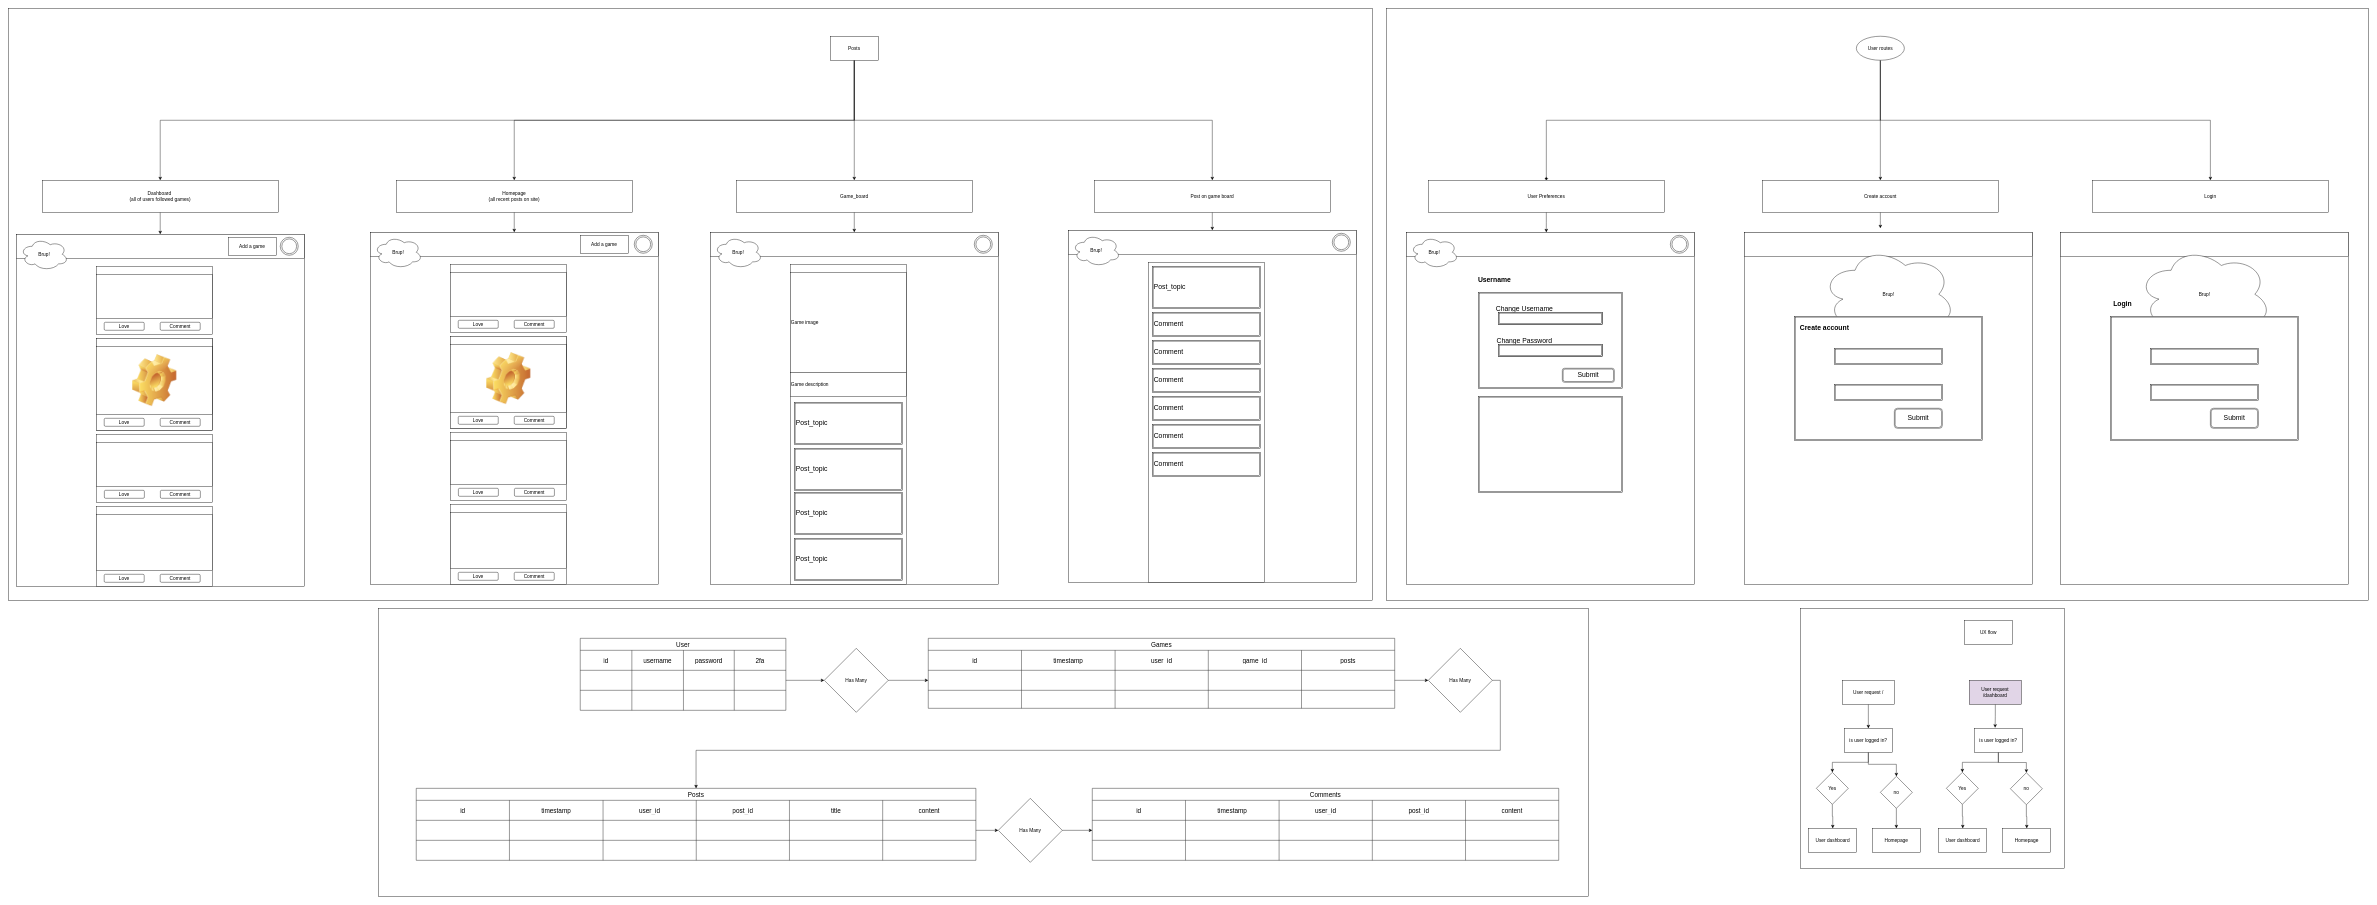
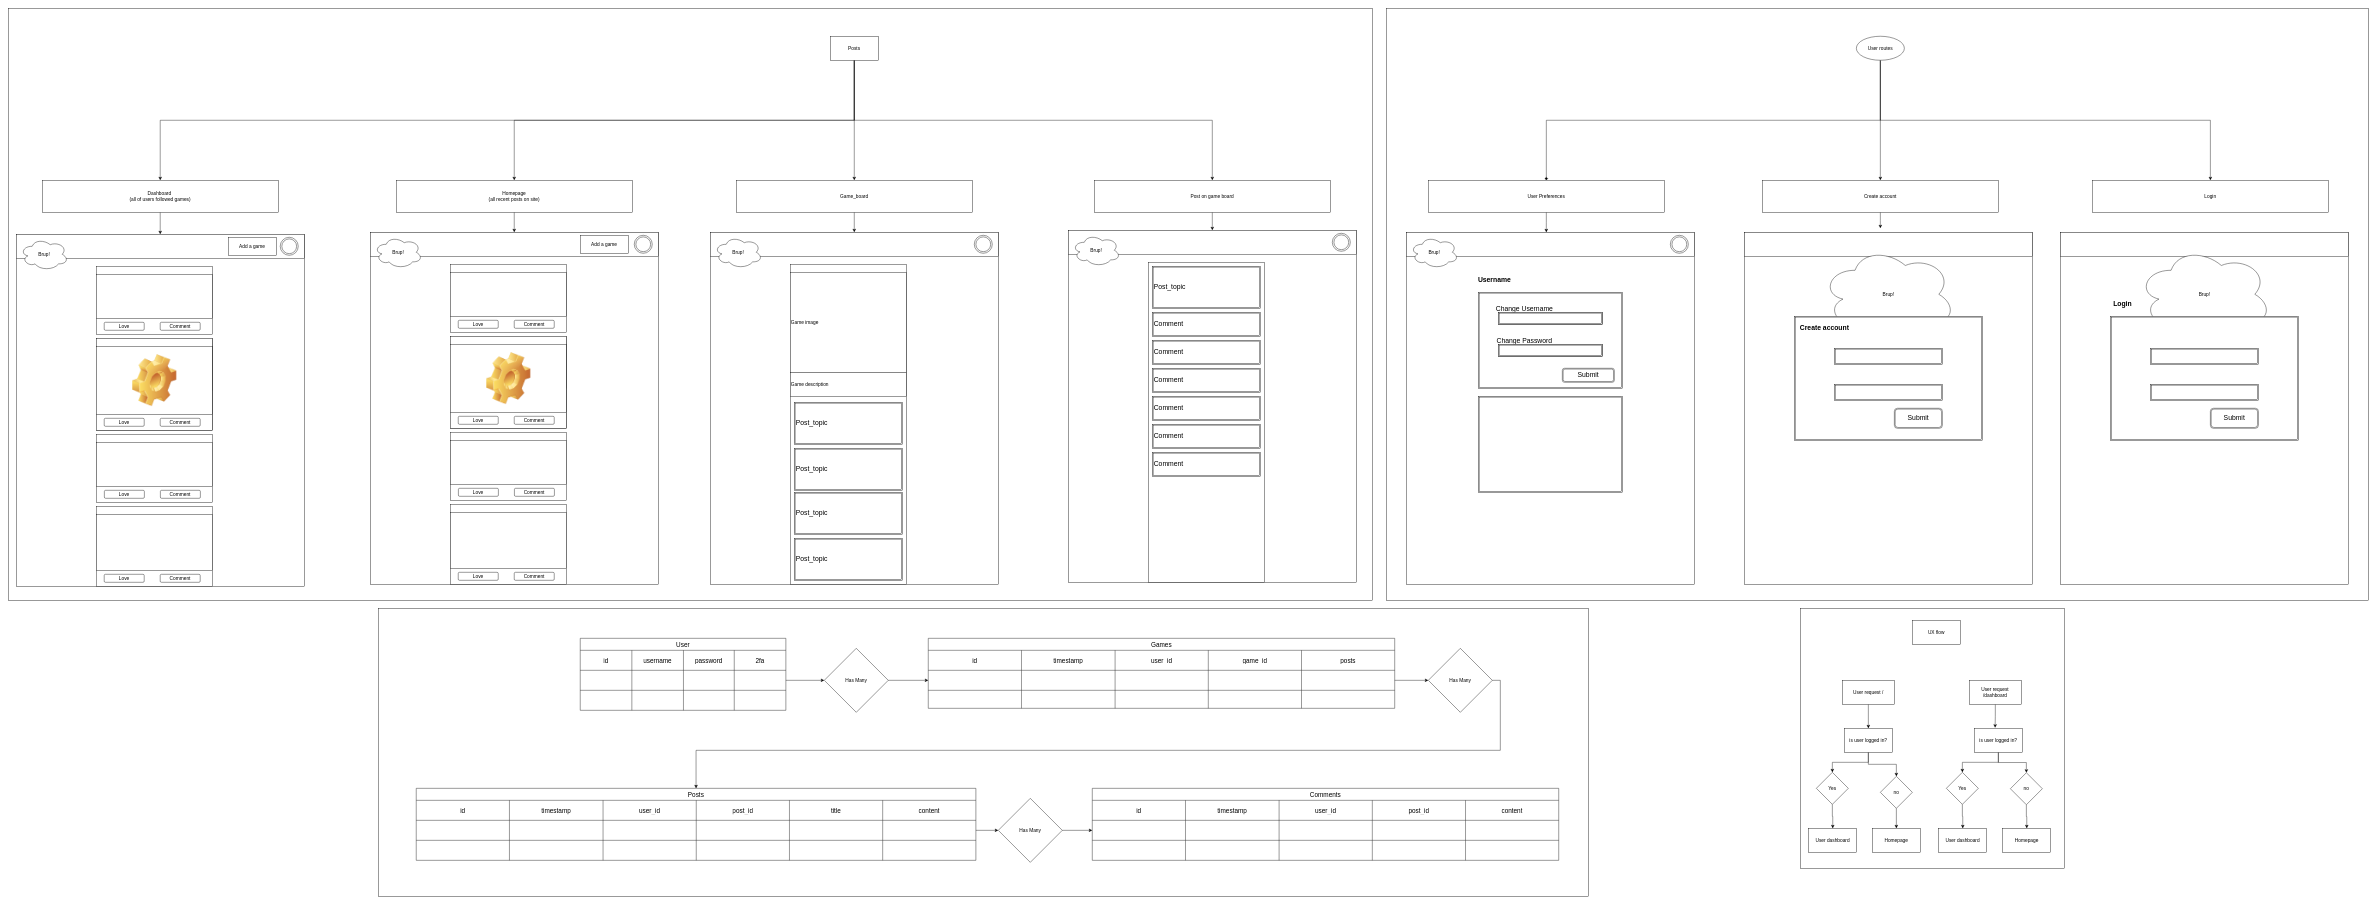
- <mxCell id="128" value="UX flow&lt;br&gt;" style="whiteSpace=wrap;html=1;" vertex="1" parent="1"><mxGeometry x="4910" y="1550" width="120" height="60" as="geometry" /></mxCell>
+ <mxCell id="128" value="UX flow&lt;br&gt;" style="whiteSpace=wrap;html=1;" vertex="1" parent="1"><mxGeometry x="4780" y="1550" width="120" height="60" as="geometry" /></mxCell>
- <mxCell id="141" value="User request /dashboard" style="rounded=0;whiteSpace=wrap;html=1;fillColor=#e1d5e7;" vertex="1" parent="1"><mxGeometry x="4922.41" y="1700" width="130" height="60" as="geometry" /></mxCell>
+ <mxCell id="141" value="User request /dashboard" style="rounded=0;whiteSpace=wrap;html=1;" vertex="1" parent="1"><mxGeometry x="4922.41" y="1700" width="130" height="60" as="geometry" /></mxCell>
